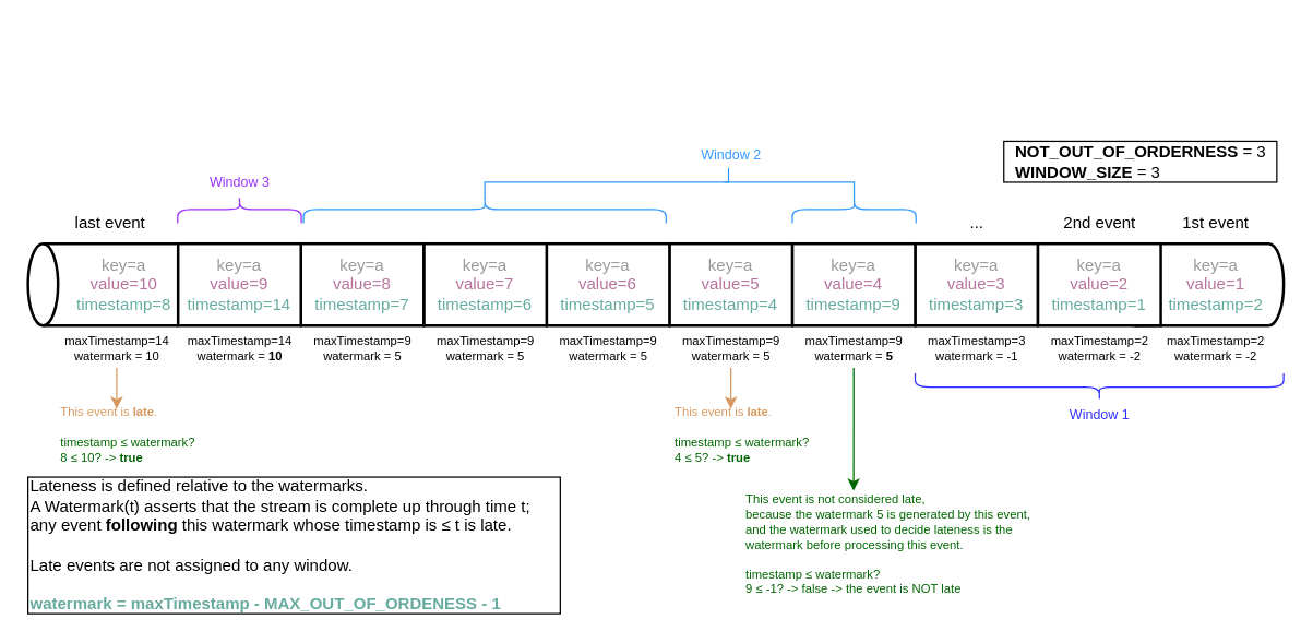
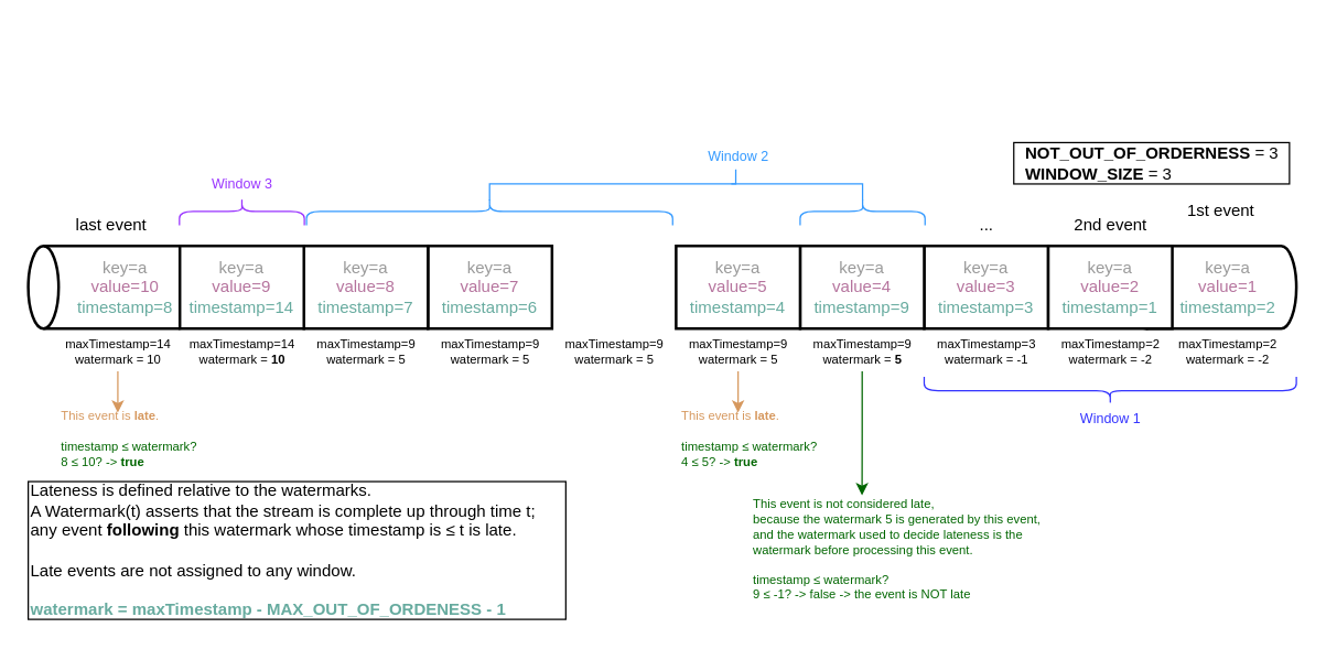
- <mxCell id="16" value="1st event" style="text;html=1;align=center;verticalAlign=middle;resizable=0;points=[];autosize=1;" parent="1" vertex="1"><mxGeometry x="860" y="153" width="60" height="20" as="geometry" /></mxCell>
+ <mxCell id="16" value="1st event" style="text;html=1;align=center;verticalAlign=middle;resizable=0;points=[];autosize=1;" parent="1" vertex="1"><mxGeometry x="855" y="143" width="60" height="20" as="geometry" /></mxCell>
- <mxCell id="8" value="&lt;span style=&quot;color: rgb(153 , 153 , 153)&quot;&gt;key=a&lt;br&gt;&lt;/span&gt;&lt;span style=&quot;color: rgb(181 , 115 , 157)&quot;&gt;value=6&lt;br&gt;&lt;/span&gt;&lt;font color=&quot;#67ab9f&quot;&gt;timestamp=5&lt;/font&gt;" style="rounded=0;whiteSpace=wrap;html=1;strokeWidth=2;" parent="1" vertex="1"><mxGeometry x="400" y="178" width="90" height="60" as="geometry" /></mxCell>
